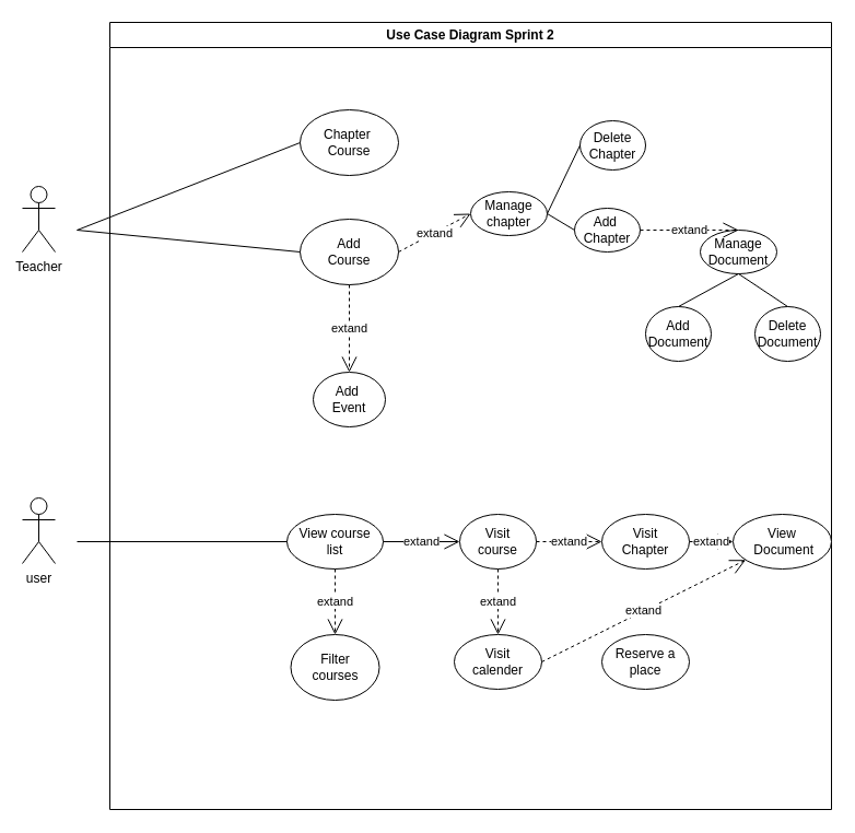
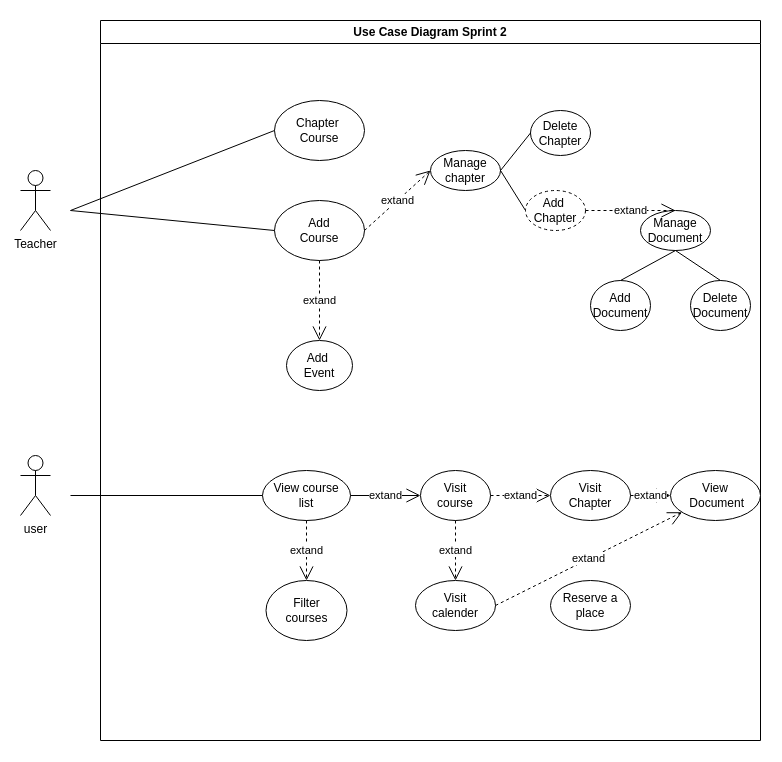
- <mxCell id="8" value="Manage&lt;div&gt;chapter&lt;/div&gt;" style="ellipse;whiteSpace=wrap;html=1;" vertex="1" parent="2"><mxGeometry x="330" y="155" width="70" height="40" as="geometry" /></mxCell>
+ <mxCell id="8" value="Manage&lt;div&gt;chapter&lt;/div&gt;" style="ellipse;whiteSpace=wrap;html=1;" vertex="1" parent="2"><mxGeometry x="330" y="130" width="70" height="40" as="geometry" /></mxCell>
- <mxCell id="5" value="Add&amp;nbsp;&lt;div&gt;Chapter&lt;/div&gt;" style="ellipse;whiteSpace=wrap;html=1;" vertex="1" parent="2"><mxGeometry x="425" y="170" width="60" height="40" as="geometry" /></mxCell>
+ <mxCell id="5" value="Add&amp;nbsp;&lt;div&gt;Chapter&lt;/div&gt;" style="ellipse;whiteSpace=wrap;html=1;dashed=1;" vertex="1" parent="2"><mxGeometry x="425" y="170" width="60" height="40" as="geometry" /></mxCell>
